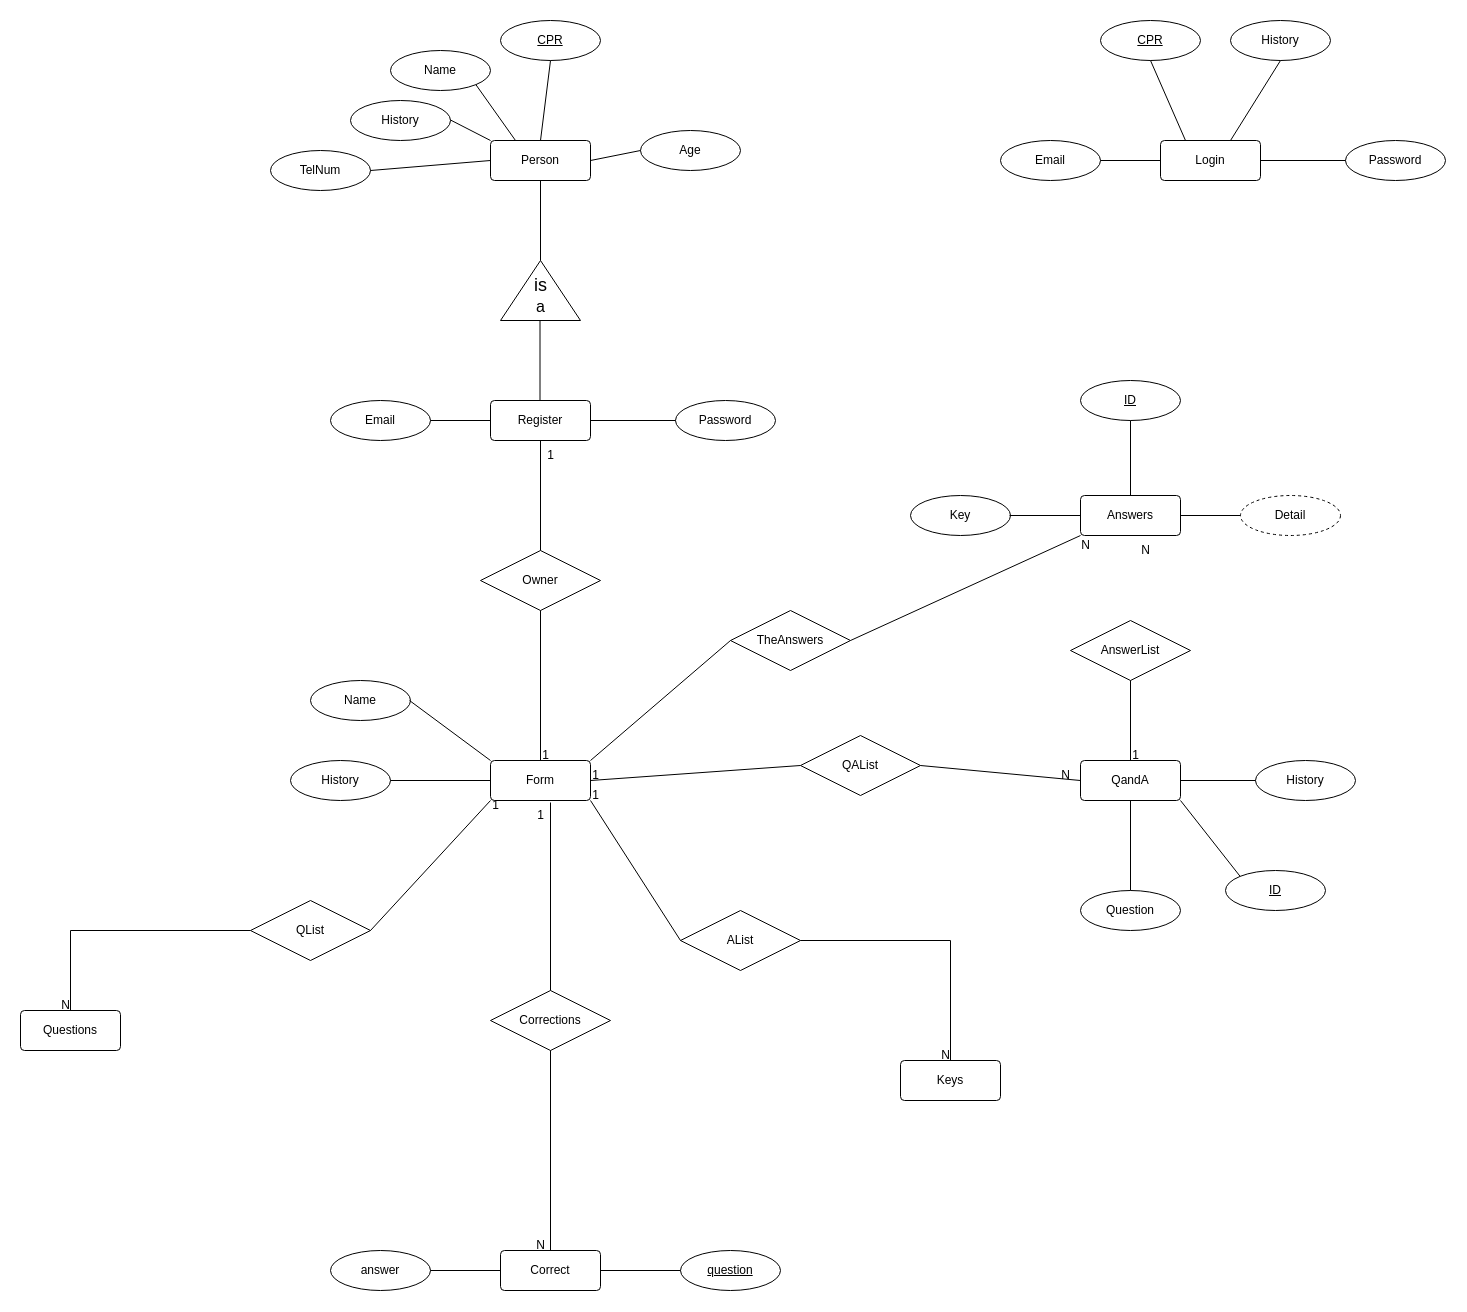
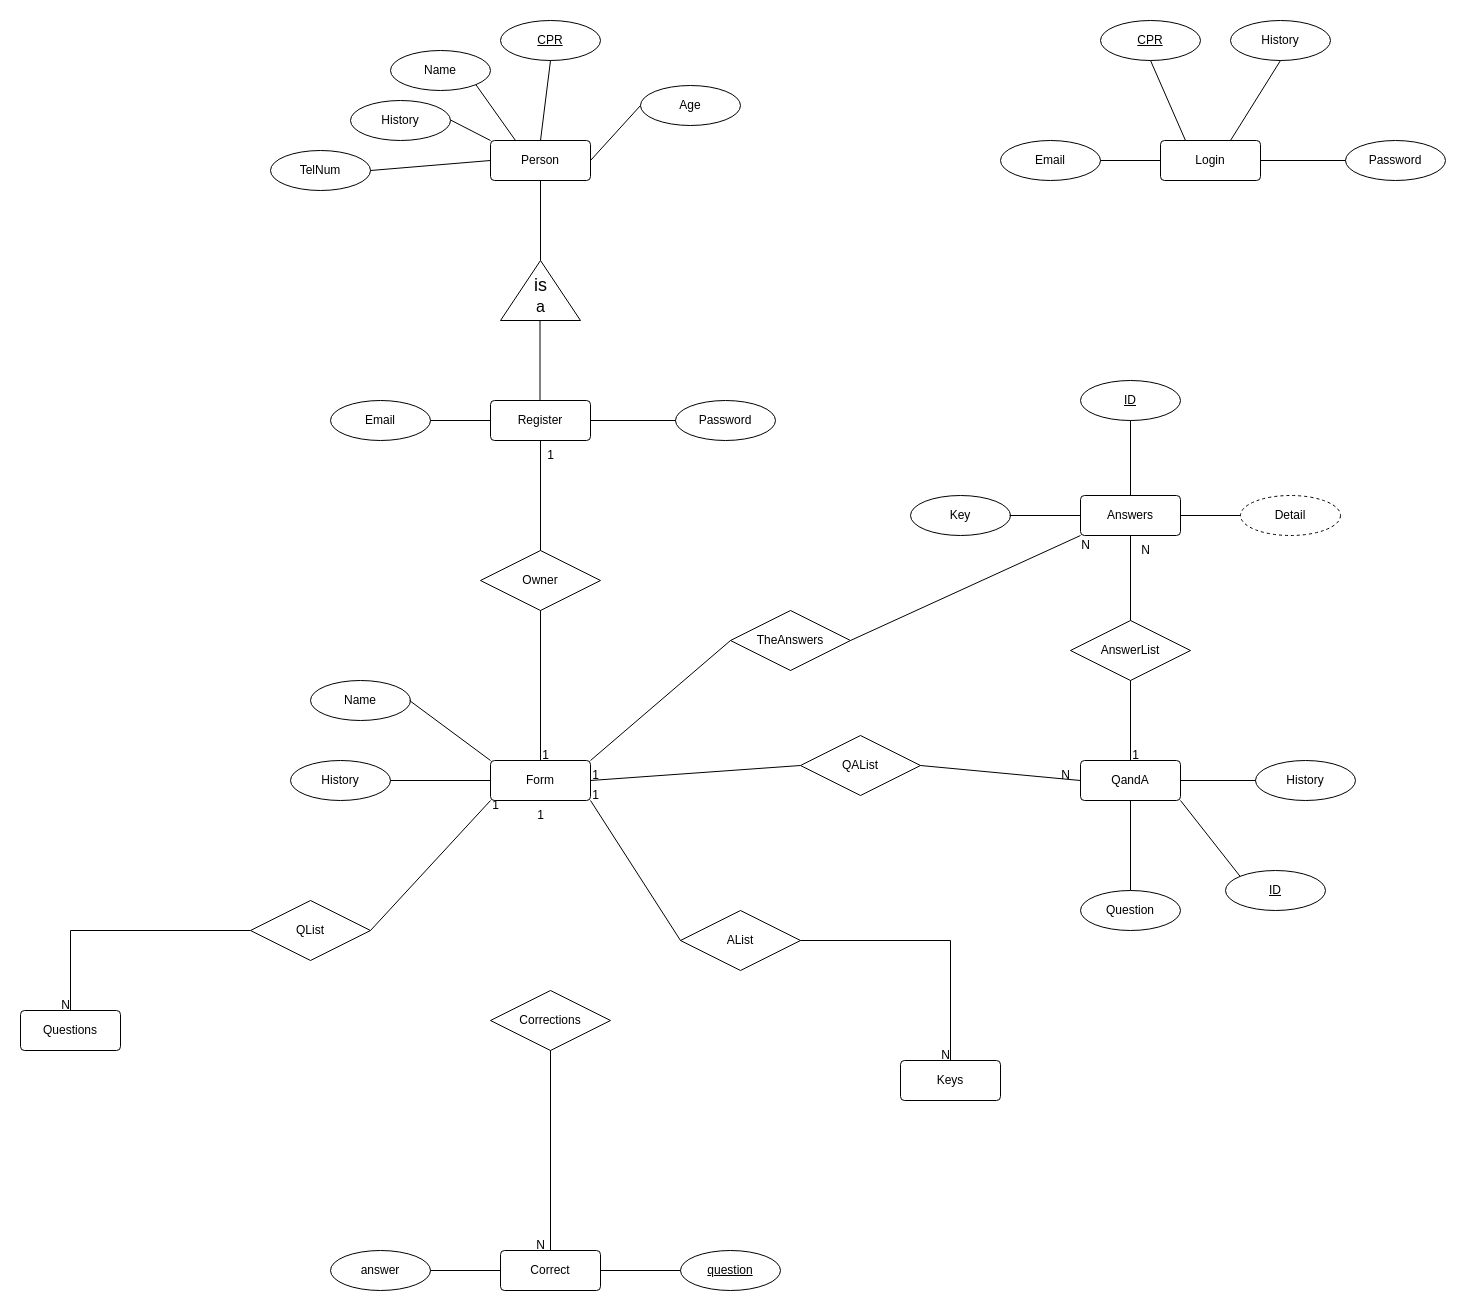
- <mxCell id="7" value="Age" style="ellipse;whiteSpace=wrap;html=1;align=center;" vertex="1" parent="1"><mxGeometry x="640" y="130" width="100" height="40" as="geometry" /></mxCell>
+ <mxCell id="7" value="Age" style="ellipse;whiteSpace=wrap;html=1;align=center;" vertex="1" parent="1"><mxGeometry x="640" y="85" width="100" height="40" as="geometry" /></mxCell>
+ <mxCell id="40" value="" style="endArrow=none;html=1;rounded=0;entryX=0.5;entryY=1;entryDx=0;entryDy=0;exitX=0.5;exitY=0;exitDx=0;exitDy=0;" edge="1" parent="1" source="39" target="31"><mxGeometry width="50" height="50" relative="1" as="geometry"><mxPoint x="1129.5" y="615" as="sourcePoint" /><mxPoint x="1129.5" y="540" as="targetPoint" /></mxGeometry></mxCell>
- <mxCell id="63" value="" style="endArrow=none;html=1;rounded=0;entryX=0.6;entryY=1.05;entryDx=0;entryDy=0;entryPerimeter=0;exitX=0.5;exitY=0;exitDx=0;exitDy=0;" edge="1" parent="1" source="61" target="48"><mxGeometry width="50" height="50" relative="1" as="geometry"><mxPoint x="550" y="960" as="sourcePoint" /><mxPoint x="600" y="910" as="targetPoint" /></mxGeometry></mxCell>
